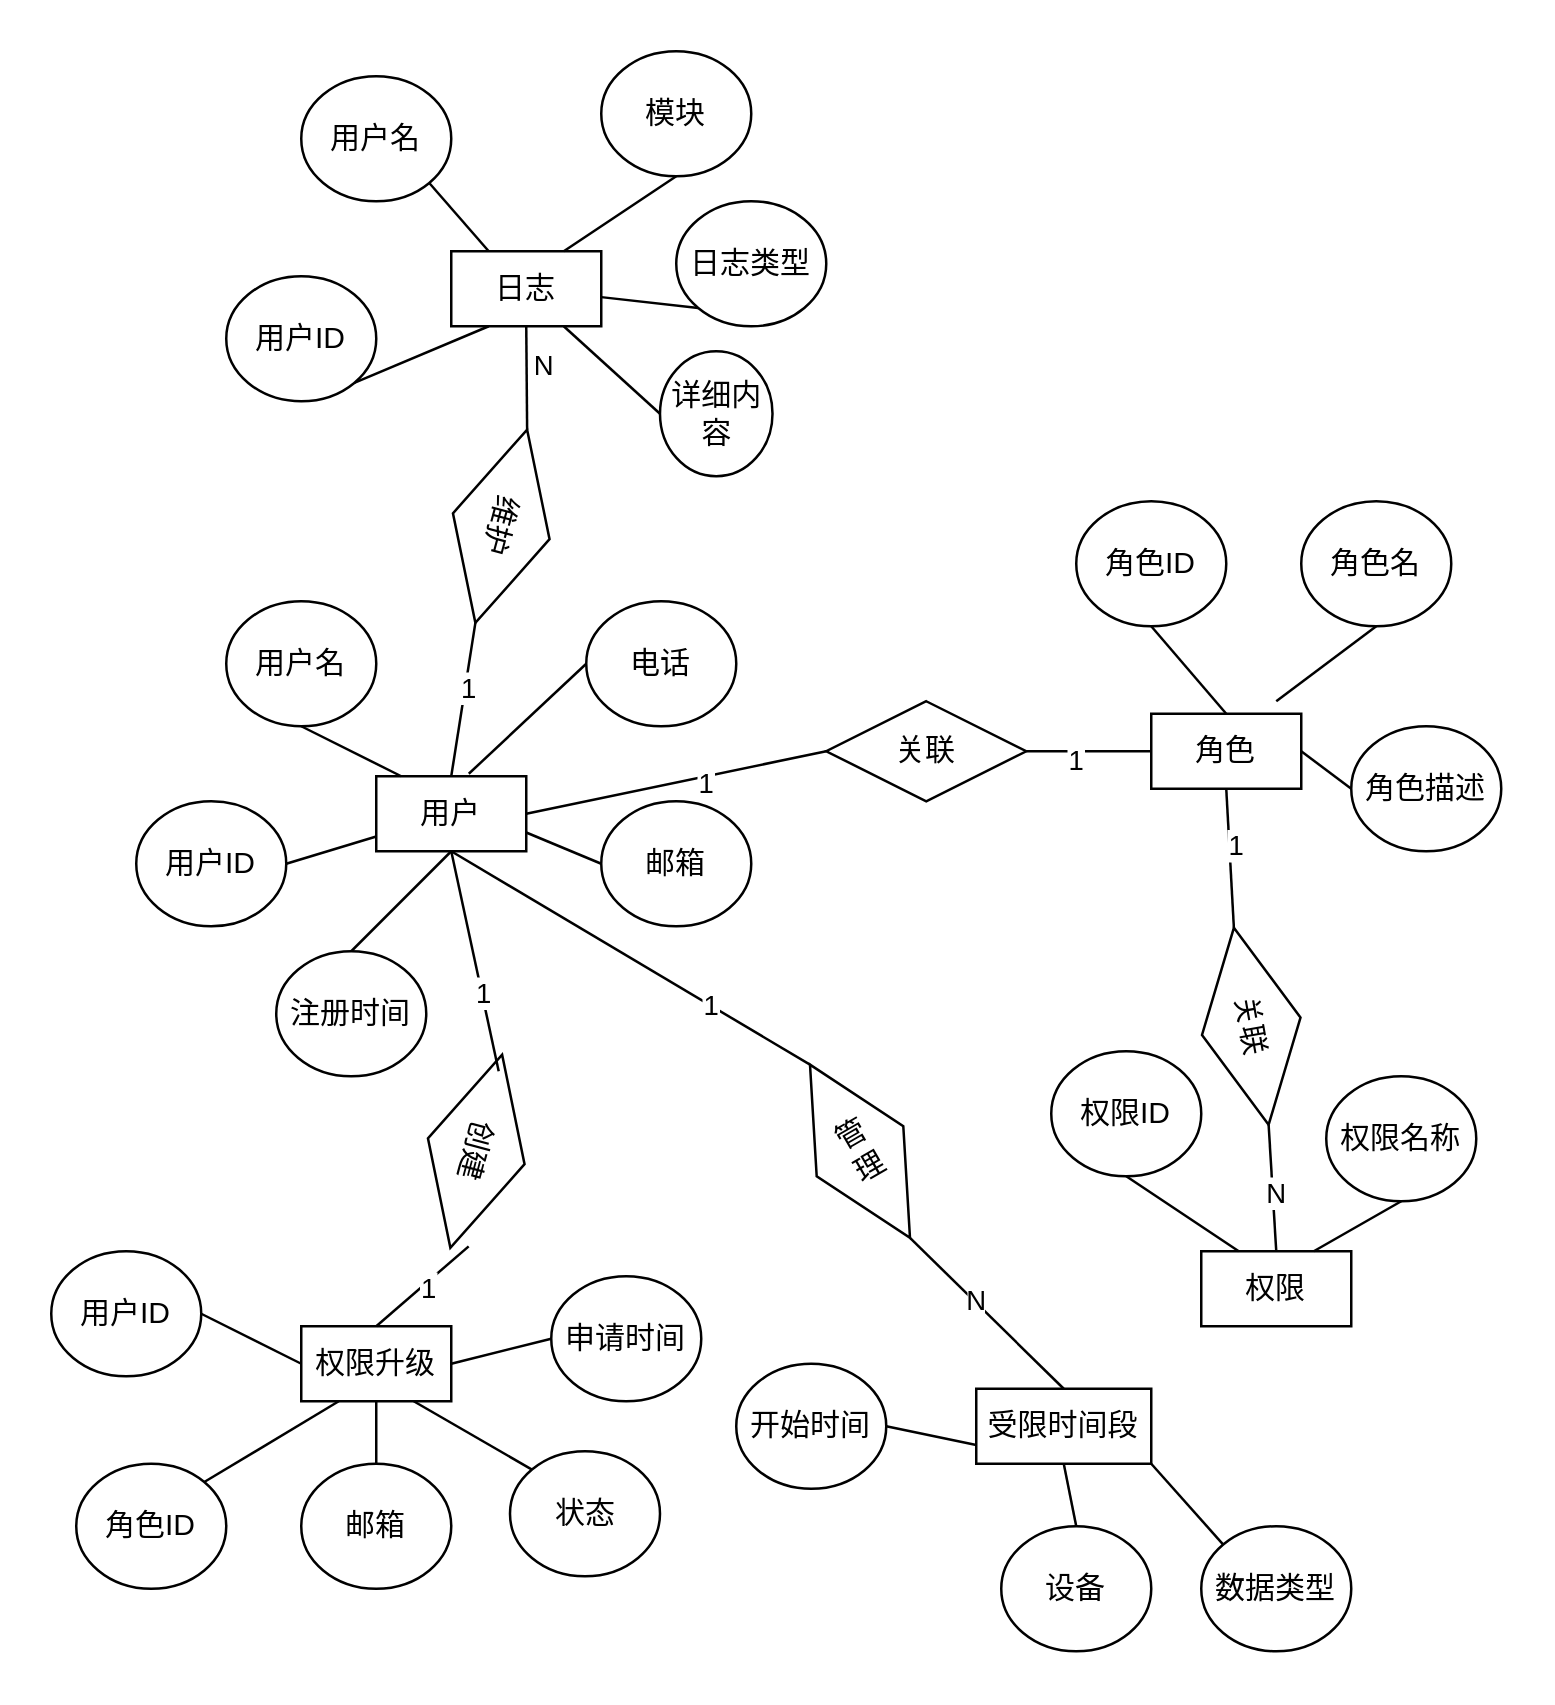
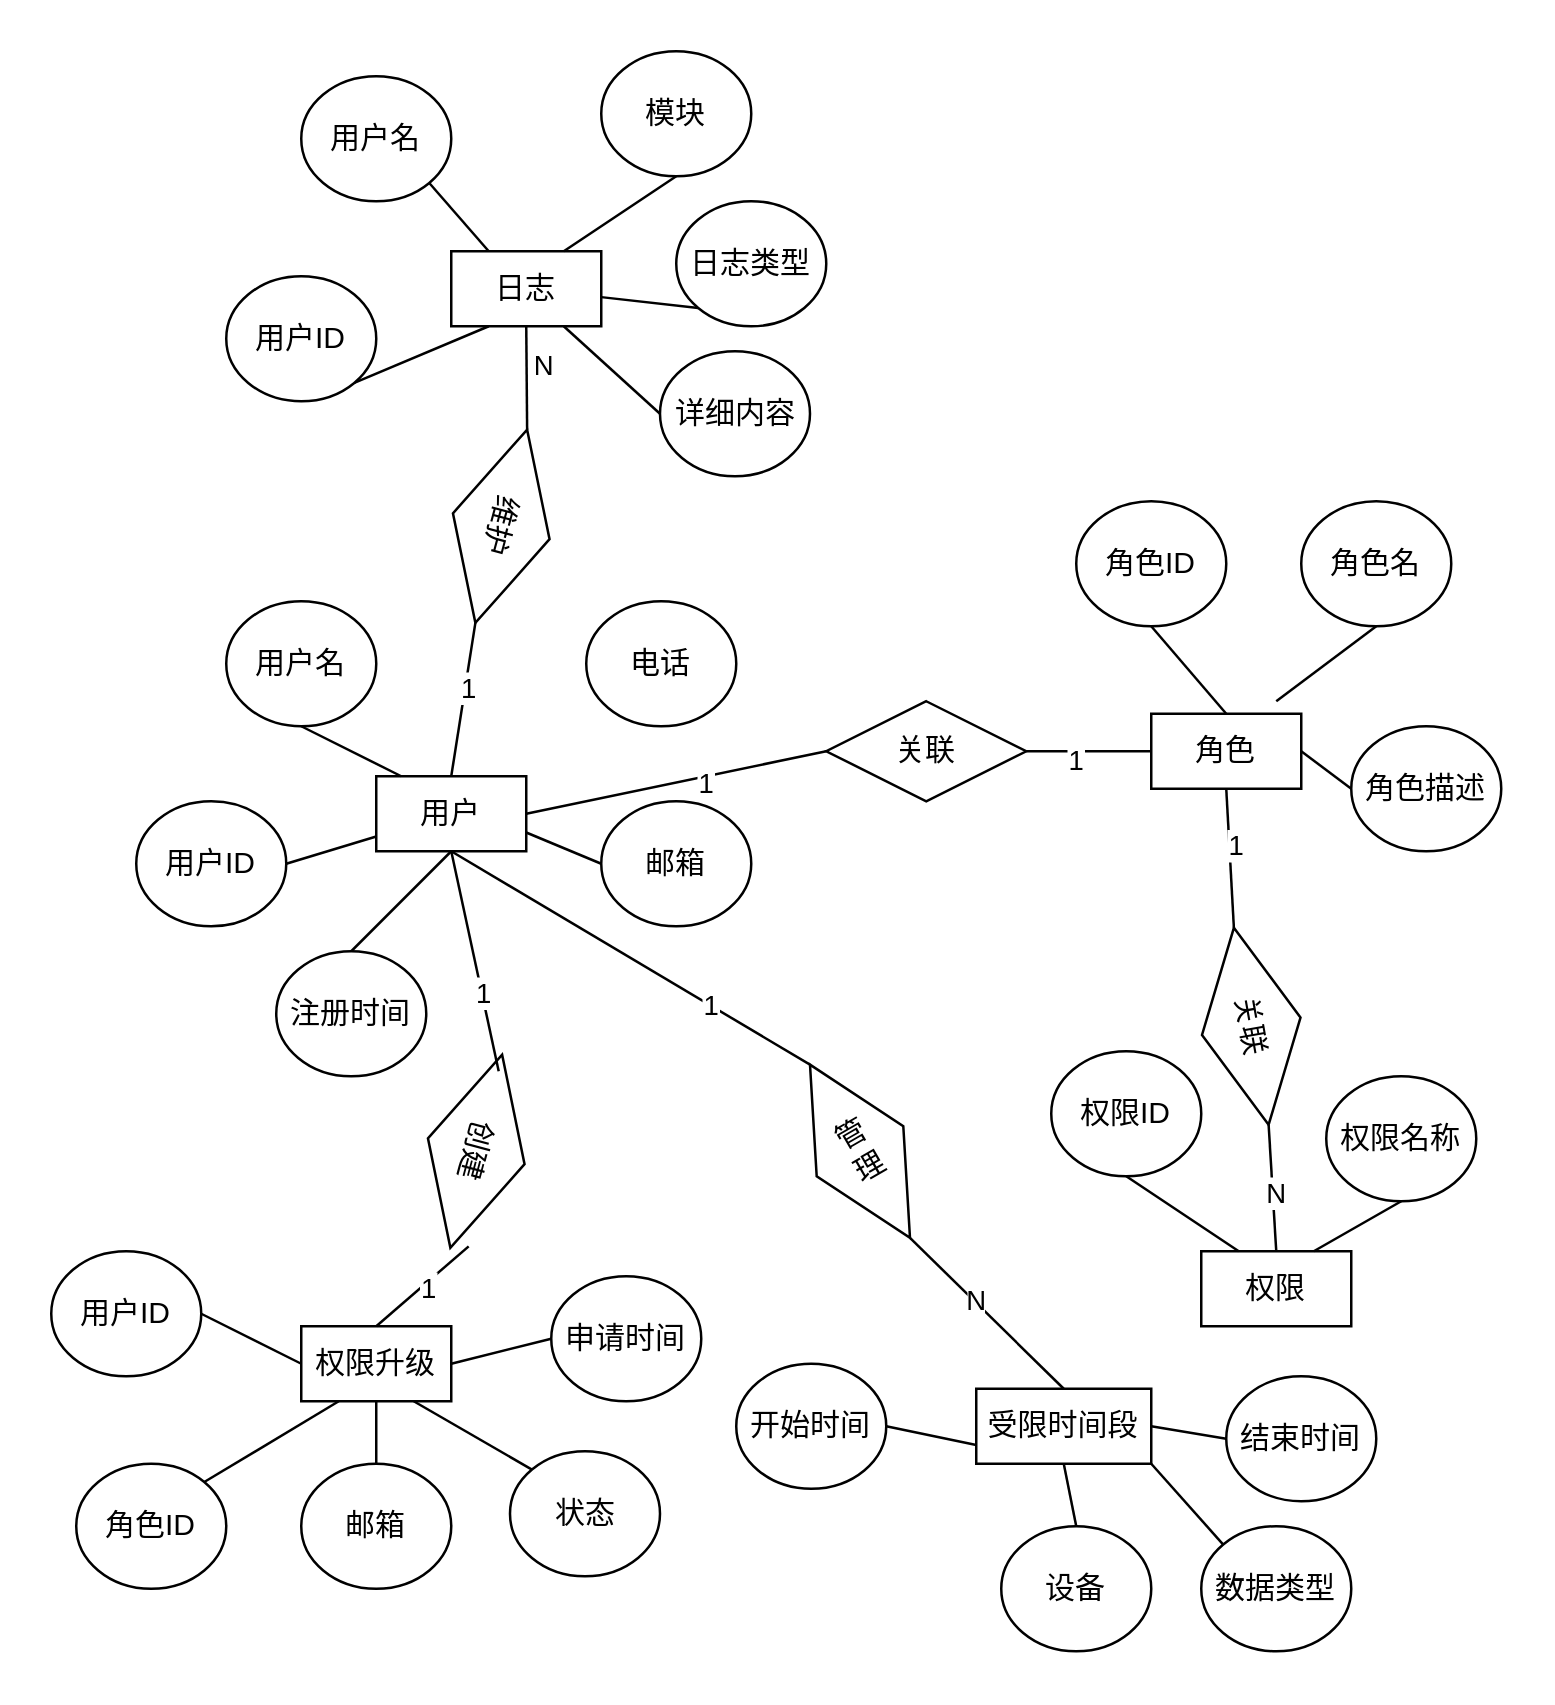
- <mxCell id="68" value="详细内容" style="ellipse;whiteSpace=wrap;html=1;" vertex="1" parent="1"><mxGeometry x="263.5" y="140" width="45" height="50" as="geometry" /></mxCell>
+ <mxCell id="68" value="详细内容" style="ellipse;whiteSpace=wrap;html=1;" vertex="1" parent="1"><mxGeometry x="263.5" y="140" width="60" height="50" as="geometry" /></mxCell>
- <mxCell id="34" style="rounded=0;orthogonalLoop=1;jettySize=auto;html=1;exitX=0;exitY=0.5;exitDx=0;exitDy=0;entryX=0.617;entryY=-0.033;entryDx=0;entryDy=0;entryPerimeter=0;endArrow=none;endFill=0;" edge="1" parent="1" source="12" target="6"><mxGeometry relative="1" as="geometry" /></mxCell>
+ <mxCell id="79" style="rounded=0;orthogonalLoop=1;jettySize=auto;html=1;exitX=0;exitY=0.5;exitDx=0;exitDy=0;entryX=1;entryY=0.5;entryDx=0;entryDy=0;endArrow=none;endFill=0;" edge="1" parent="1" source="80" target="69"><mxGeometry relative="1" as="geometry" /></mxCell>
+ <mxCell id="80" value="结束时间" style="ellipse;whiteSpace=wrap;html=1;" vertex="1" parent="1"><mxGeometry x="490" y="550" width="60" height="50" as="geometry" /></mxCell>
